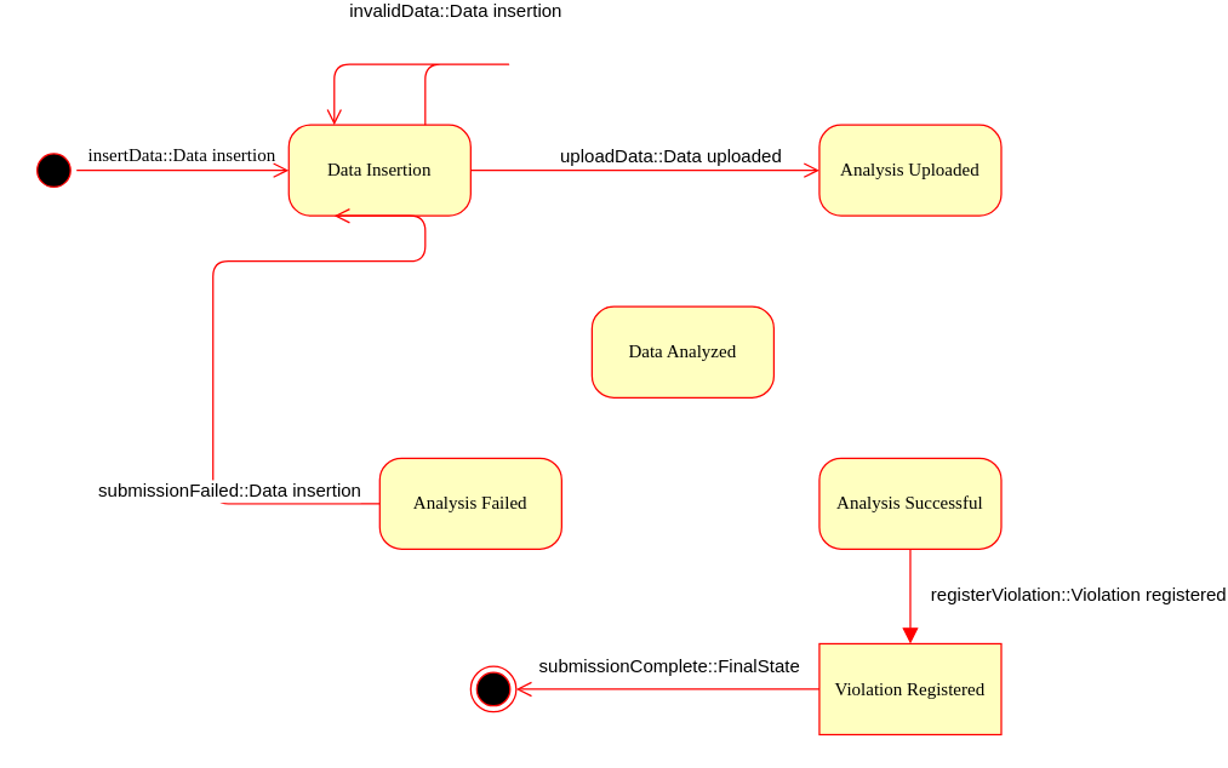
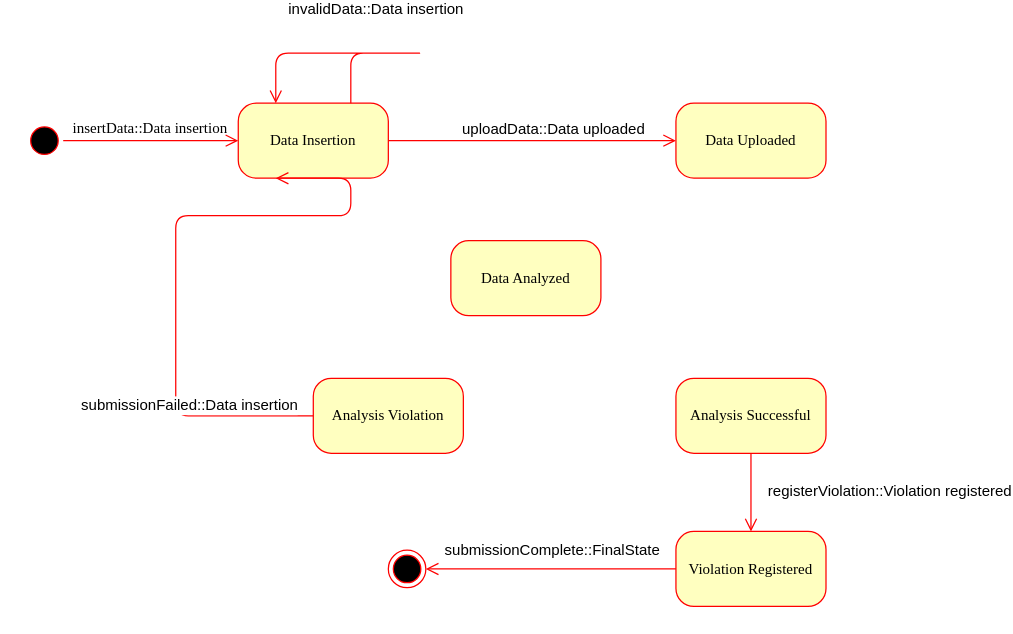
- <mxCell id="6" value="Analysis Uploaded" style="rounded=1;whiteSpace=wrap;html=1;arcSize=24;fillColor=#ffffc0;strokeColor=#ff0000;shadow=0;comic=0;labelBackgroundColor=none;fontFamily=Verdana;fontSize=12;fontColor=#000000;align=center;" parent="1" vertex="1"><mxGeometry x="540" y="60" width="120" height="60" as="geometry" /></mxCell>
+ <mxCell id="6" value="Data Uploaded" style="rounded=1;whiteSpace=wrap;html=1;arcSize=24;fillColor=#ffffc0;strokeColor=#ff0000;shadow=0;comic=0;labelBackgroundColor=none;fontFamily=Verdana;fontSize=12;fontColor=#000000;align=center;" parent="1" vertex="1"><mxGeometry x="540" y="60" width="120" height="60" as="geometry" /></mxCell>
- <mxCell id="10" value="Data Analyzed" style="rounded=1;whiteSpace=wrap;html=1;arcSize=24;fillColor=#ffffc0;strokeColor=#ff0000;shadow=0;comic=0;labelBackgroundColor=none;fontFamily=Verdana;fontSize=12;fontColor=#000000;align=center;" parent="1" vertex="1"><mxGeometry x="390" y="180" width="120" height="60" as="geometry" /></mxCell>
+ <mxCell id="10" value="Data Analyzed" style="rounded=1;whiteSpace=wrap;html=1;arcSize=24;fillColor=#ffffc0;strokeColor=#ff0000;shadow=0;comic=0;labelBackgroundColor=none;fontFamily=Verdana;fontSize=12;fontColor=#000000;align=center;" parent="1" vertex="1"><mxGeometry x="360" y="170" width="120" height="60" as="geometry" /></mxCell>
- <mxCell id="12" value="Analysis Failed" style="rounded=1;whiteSpace=wrap;html=1;arcSize=24;fillColor=#ffffc0;strokeColor=#ff0000;shadow=0;comic=0;labelBackgroundColor=none;fontFamily=Verdana;fontSize=12;fontColor=#000000;align=center;" parent="1" vertex="1"><mxGeometry x="250" y="280" width="120" height="60" as="geometry" /></mxCell>
+ <mxCell id="12" value="Analysis Violation" style="rounded=1;whiteSpace=wrap;html=1;arcSize=24;fillColor=#ffffc0;strokeColor=#ff0000;shadow=0;comic=0;labelBackgroundColor=none;fontFamily=Verdana;fontSize=12;fontColor=#000000;align=center;" parent="1" vertex="1"><mxGeometry x="250" y="280" width="120" height="60" as="geometry" /></mxCell>
- <mxCell id="16" style="edgeStyle=orthogonalEdgeStyle;html=1;labelBackgroundColor=none;endArrow=block;endSize=8;strokeColor=#ff0000;fontFamily=Verdana;fontSize=12;align=left;entryX=0.5;entryY=0;entryDx=0;entryDy=0;exitX=0.5;exitY=1;exitDx=0;exitDy=0;" parent="1" source="11" target="18" edge="1"><mxGeometry relative="1" as="geometry"><Array as="points" /><mxPoint x="900" y="350" as="sourcePoint" /><mxPoint x="725" y="395" as="targetPoint" /></mxGeometry></mxCell>
+ <mxCell id="16" style="edgeStyle=orthogonalEdgeStyle;html=1;labelBackgroundColor=none;endArrow=open;endSize=8;strokeColor=#ff0000;fontFamily=Verdana;fontSize=12;align=left;entryX=0.5;entryY=0;entryDx=0;entryDy=0;exitX=0.5;exitY=1;exitDx=0;exitDy=0;" parent="1" source="11" target="18" edge="1"><mxGeometry relative="1" as="geometry"><Array as="points" /><mxPoint x="900" y="350" as="sourcePoint" /><mxPoint x="725" y="395" as="targetPoint" /></mxGeometry></mxCell>
- <mxCell id="18" value="Violation Registered" style="whiteSpace=wrap;html=1;arcSize=24;fillColor=#ffffc0;strokeColor=#ff0000;shadow=0;comic=0;labelBackgroundColor=none;fontFamily=Verdana;fontSize=12;fontColor=#000000;align=center;rounded=0;" vertex="1" parent="1"><mxGeometry x="540" y="402.5" width="120" height="60" as="geometry" /></mxCell>
+ <mxCell id="18" value="Violation Registered" style="rounded=1;whiteSpace=wrap;html=1;arcSize=24;fillColor=#ffffc0;strokeColor=#ff0000;shadow=0;comic=0;labelBackgroundColor=none;fontFamily=Verdana;fontSize=12;fontColor=#000000;align=center;" vertex="1" parent="1"><mxGeometry x="540" y="402.5" width="120" height="60" as="geometry" /></mxCell>
